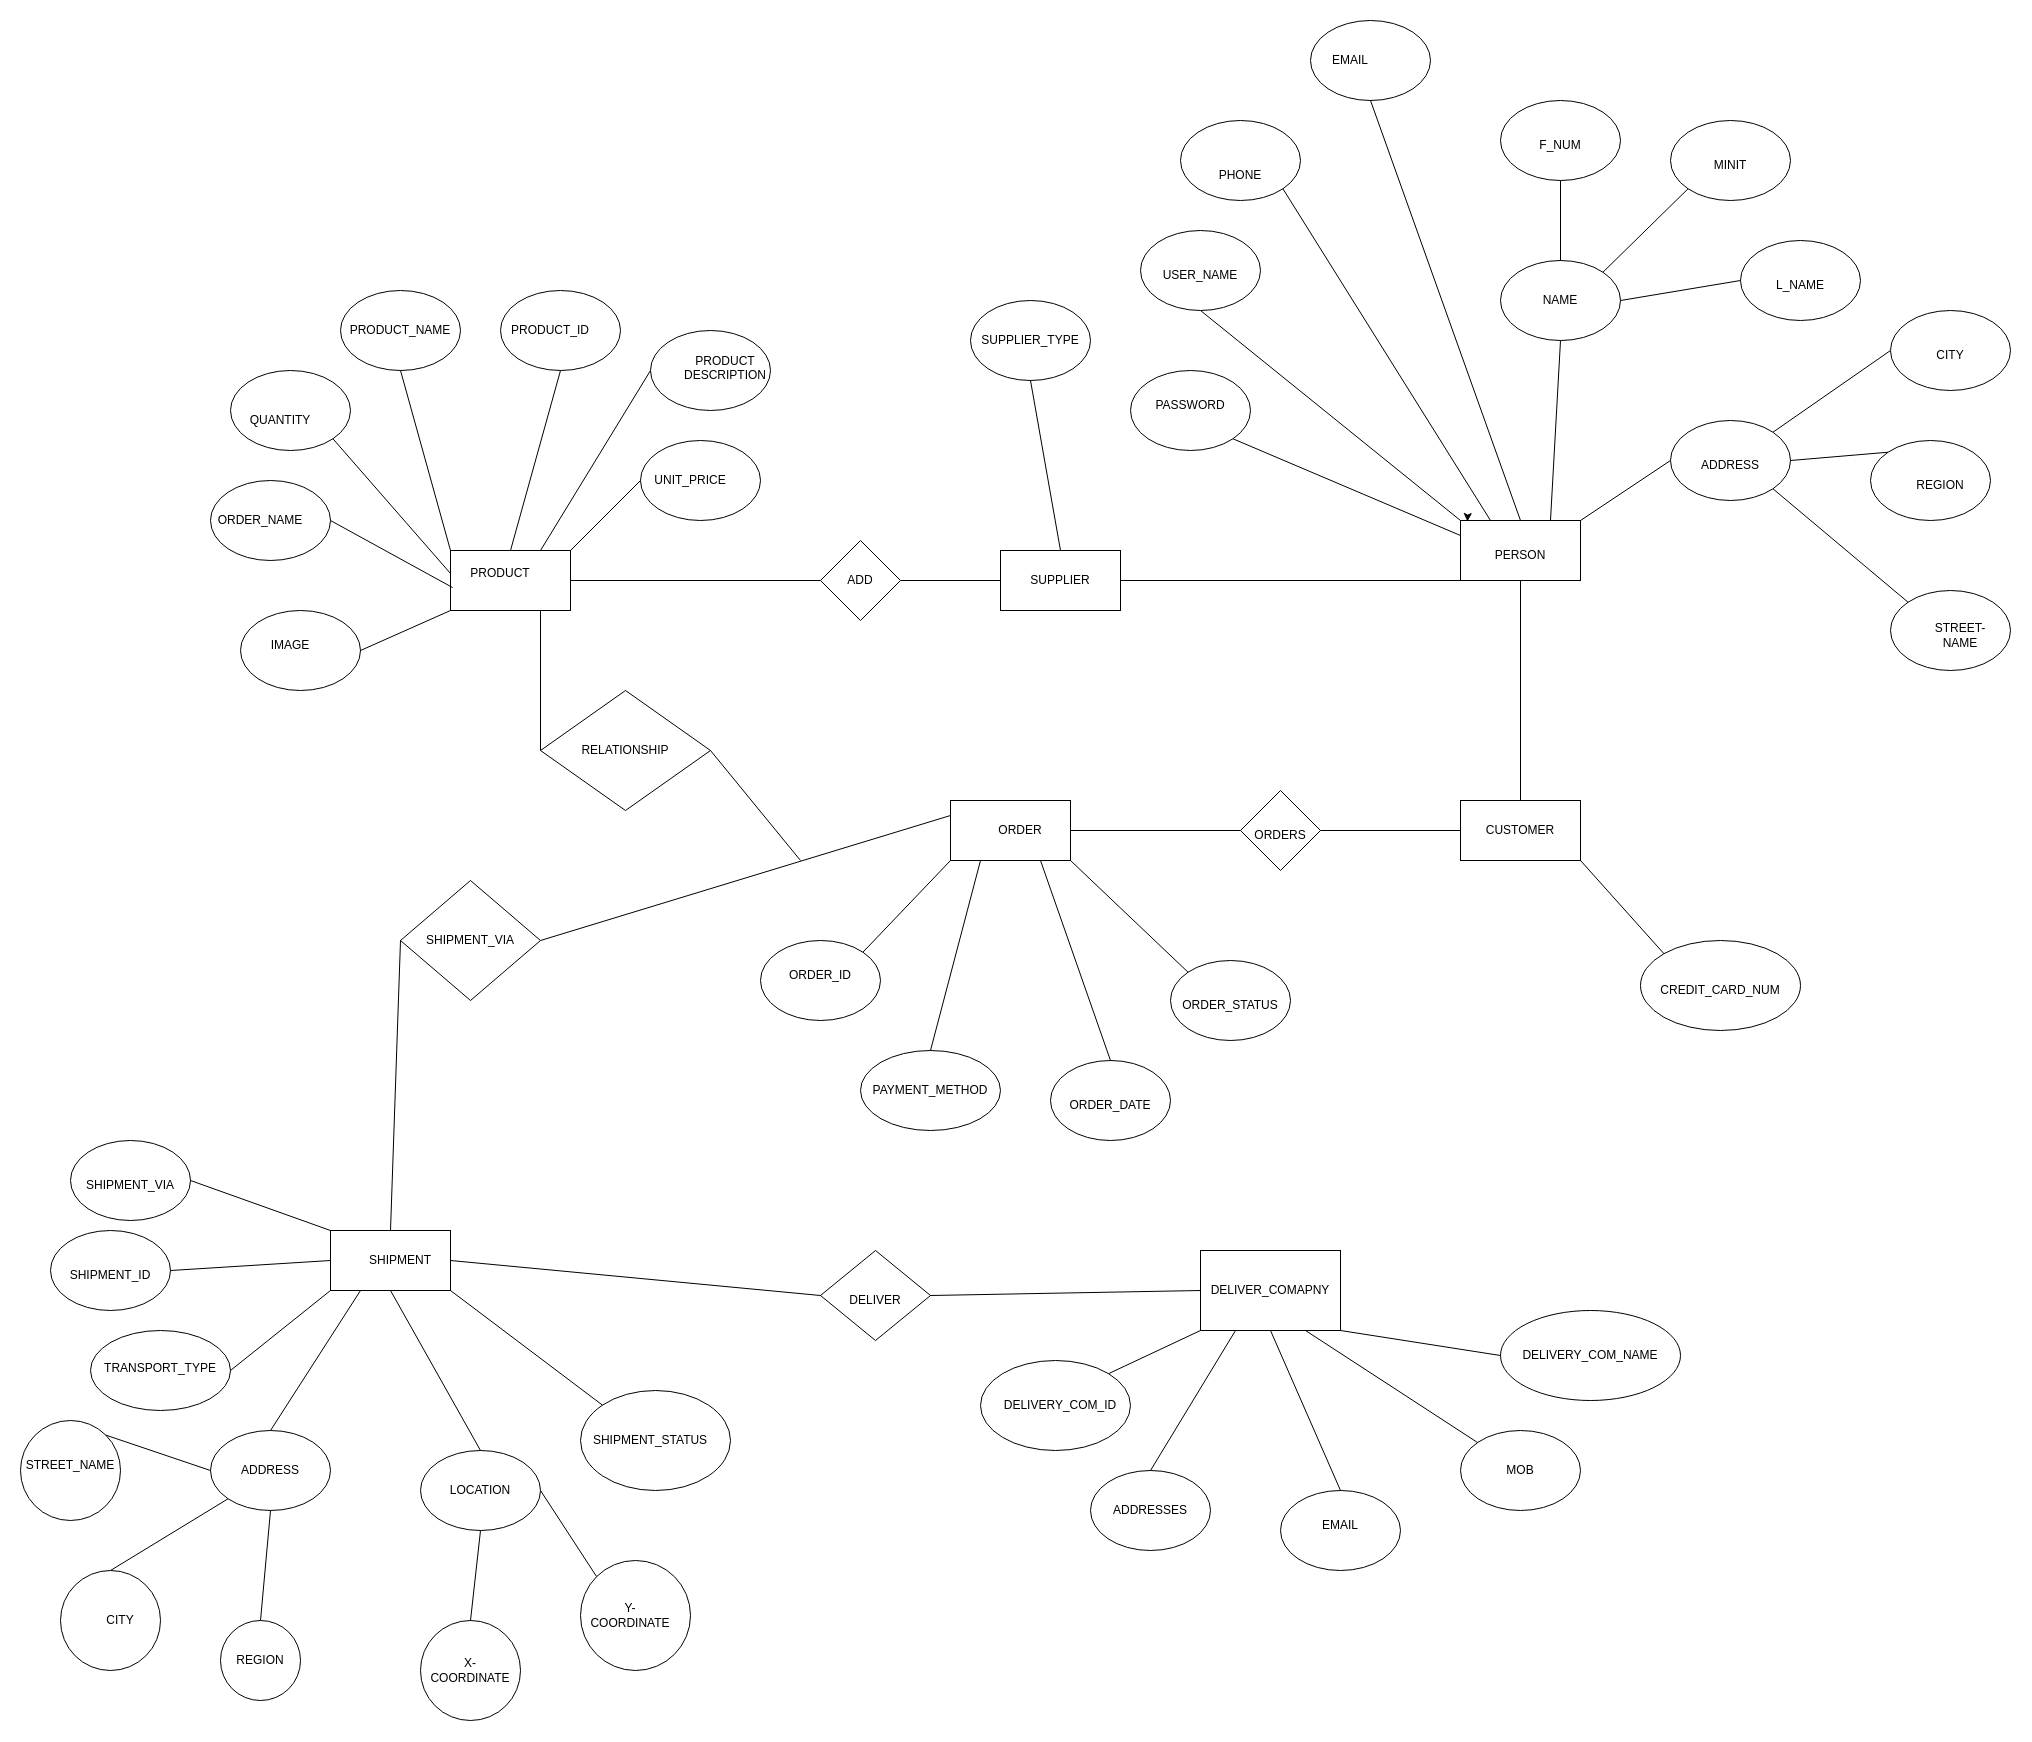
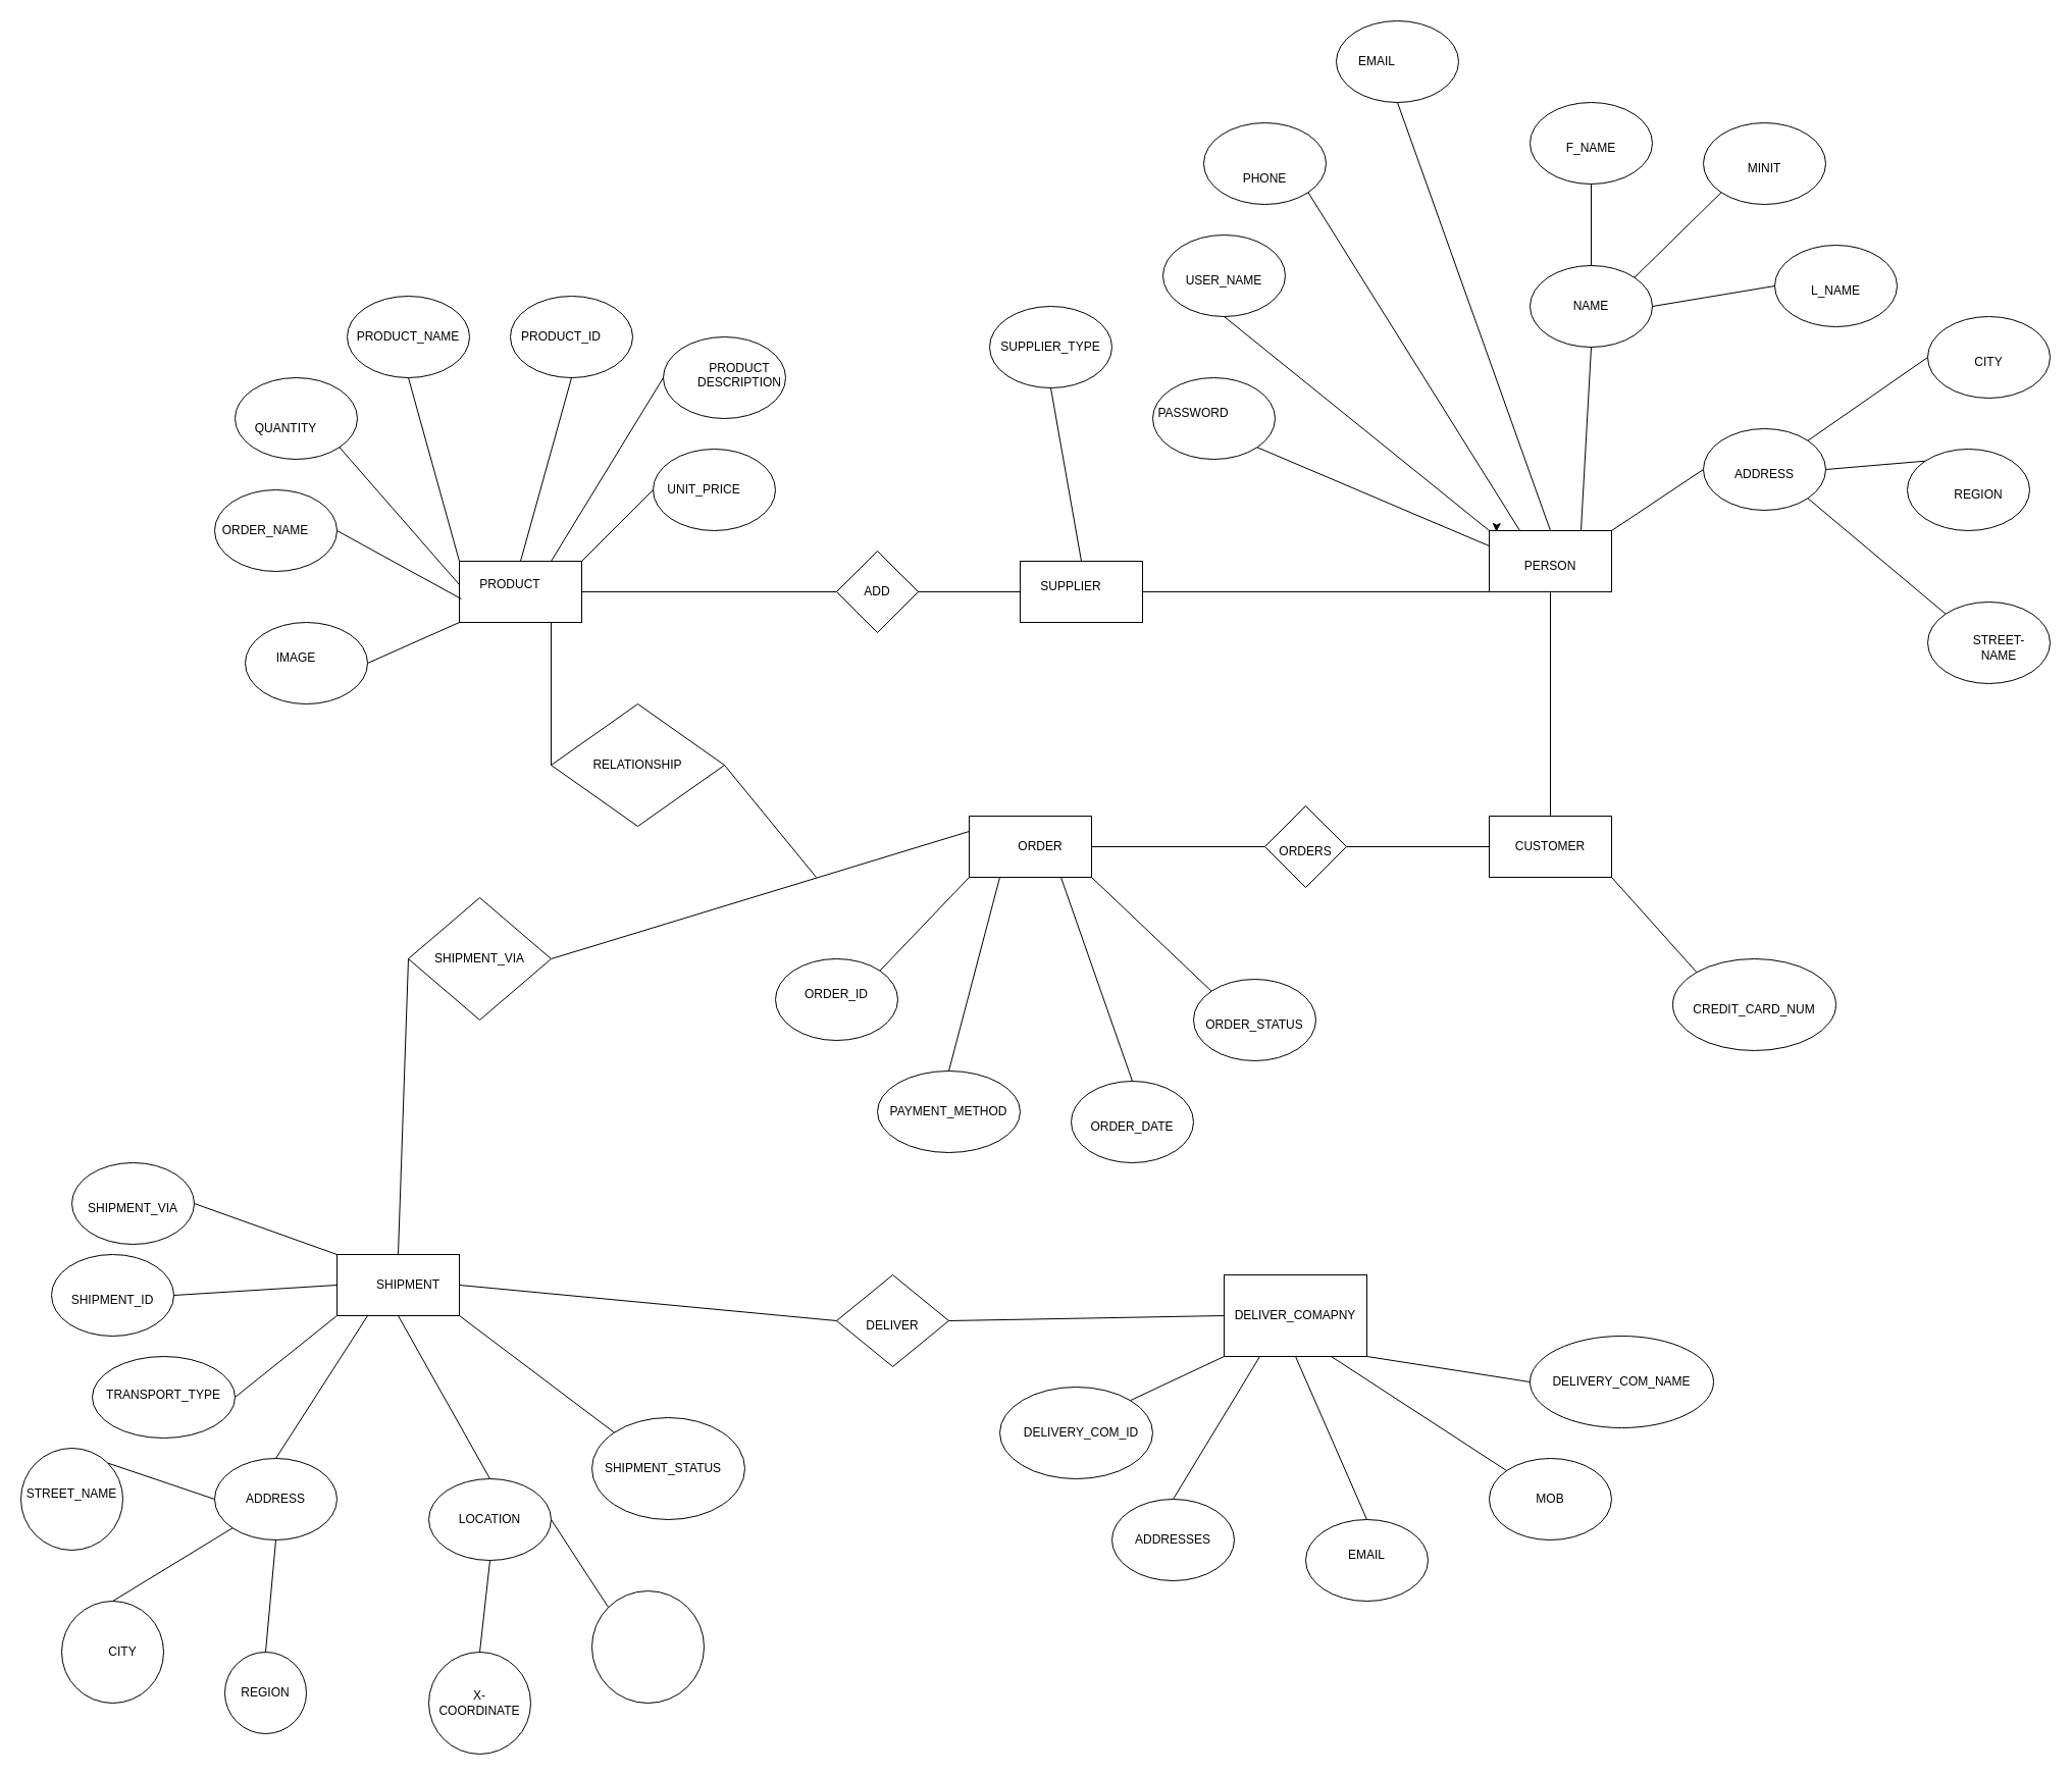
- <mxCell id="124" value="F_NUM" style="text;html=1;align=center;verticalAlign=middle;whiteSpace=wrap;rounded=0;" vertex="1" parent="1"><mxGeometry x="1530" y="130" width="60" height="30" as="geometry" /></mxCell>
+ <mxCell id="124" value="F_NAME" style="text;html=1;align=center;verticalAlign=middle;whiteSpace=wrap;rounded=0;" vertex="1" parent="1"><mxGeometry x="1530" y="130" width="60" height="30" as="geometry" /></mxCell>
- <mxCell id="119" value="PASSWORD" style="text;html=1;align=center;verticalAlign=middle;whiteSpace=wrap;rounded=0;" vertex="1" parent="1"><mxGeometry x="1160" y="390" width="60" height="30" as="geometry" /></mxCell>
+ <mxCell id="119" value="PASSWORD" style="text;html=1;align=center;verticalAlign=middle;whiteSpace=wrap;rounded=0;" vertex="1" parent="1"><mxGeometry x="1140" y="390" width="60" height="30" as="geometry" /></mxCell>
- <mxCell id="117" value="SUPPLIER" style="text;html=1;align=center;verticalAlign=middle;whiteSpace=wrap;rounded=0;" vertex="1" parent="1"><mxGeometry x="1030" y="565" width="60" height="30" as="geometry" /></mxCell>
+ <mxCell id="117" value="SUPPLIER" style="text;html=1;align=center;verticalAlign=middle;whiteSpace=wrap;rounded=0;" vertex="1" parent="1"><mxGeometry x="1020" y="560" width="60" height="30" as="geometry" /></mxCell>
- <mxCell id="152" value="Y-COORDINATE" style="text;html=1;align=center;verticalAlign=middle;whiteSpace=wrap;rounded=0;" vertex="1" parent="1"><mxGeometry x="600" y="1600" width="60" height="30" as="geometry" /></mxCell>
